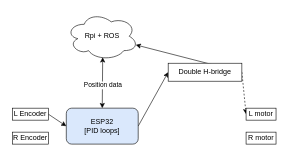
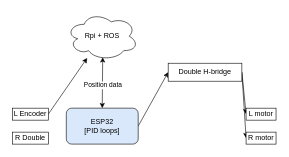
- <mxCell id="8" style="edgeStyle=none;html=1;exitX=1;exitY=0.5;exitDx=0;exitDy=0;startArrow=none;startFill=0;" edge="1" parent="1" source="9" target="6"><mxGeometry relative="1" as="geometry" /></mxCell>
+ <mxCell id="8" style="edgeStyle=none;html=1;exitX=1;exitY=0.5;exitDx=0;exitDy=0;entryX=0;entryY=0.5;entryDx=0;entryDy=0;startArrow=none;startFill=0;" edge="1" parent="1" source="9" target="11"><mxGeometry relative="1" as="geometry" /></mxCell>
- <mxCell id="7" style="edgeStyle=none;html=1;exitX=1;exitY=0.5;exitDx=0;exitDy=0;entryX=0;entryY=0.5;entryDx=0;entryDy=0;startArrow=none;startFill=0;dashed=1;" edge="1" parent="1" source="9" target="10"><mxGeometry relative="1" as="geometry" /></mxCell>
+ <mxCell id="7" style="edgeStyle=none;html=1;exitX=1;exitY=0.5;exitDx=0;exitDy=0;entryX=0;entryY=0.5;entryDx=0;entryDy=0;startArrow=none;startFill=0;" edge="1" parent="1" source="9" target="10"><mxGeometry relative="1" as="geometry" /></mxCell>
- <mxCell id="12" style="edgeStyle=none;html=1;exitX=1;exitY=0.5;exitDx=0;exitDy=0;entryX=0;entryY=0.5;entryDx=0;entryDy=0;startArrow=none;startFill=0;" edge="1" parent="1" source="13" target="5"><mxGeometry relative="1" as="geometry" /></mxCell>
+ <mxCell id="12" style="edgeStyle=none;html=1;exitX=1;exitY=0.5;exitDx=0;exitDy=0;startArrow=none;startFill=0;" edge="1" parent="1" source="13" target="6"><mxGeometry relative="1" as="geometry" /></mxCell>
- <mxCell id="14" value="R&amp;nbsp;Encoder" style="rounded=0;whiteSpace=wrap;html=1;" vertex="1" parent="1"><mxGeometry x="20" y="220" width="60" height="20" as="geometry" /></mxCell>
+ <mxCell id="14" value="R&amp;nbsp;Double" style="rounded=0;whiteSpace=wrap;html=1;" vertex="1" parent="1"><mxGeometry x="20" y="220" width="60" height="20" as="geometry" /></mxCell>
